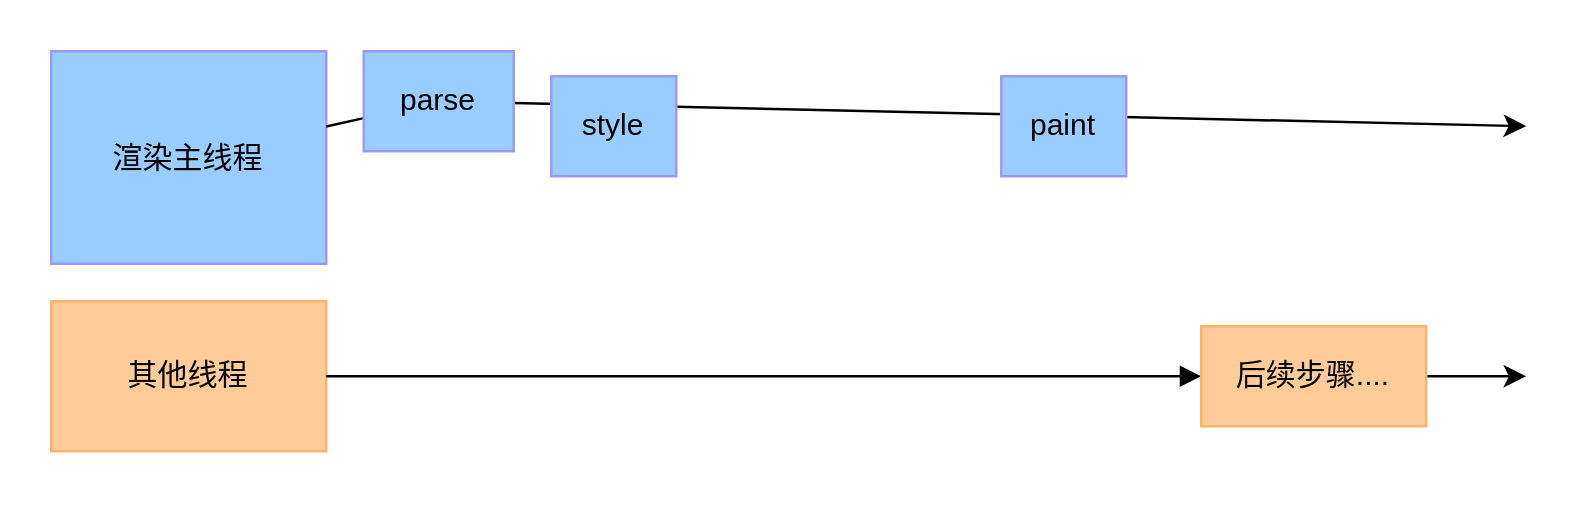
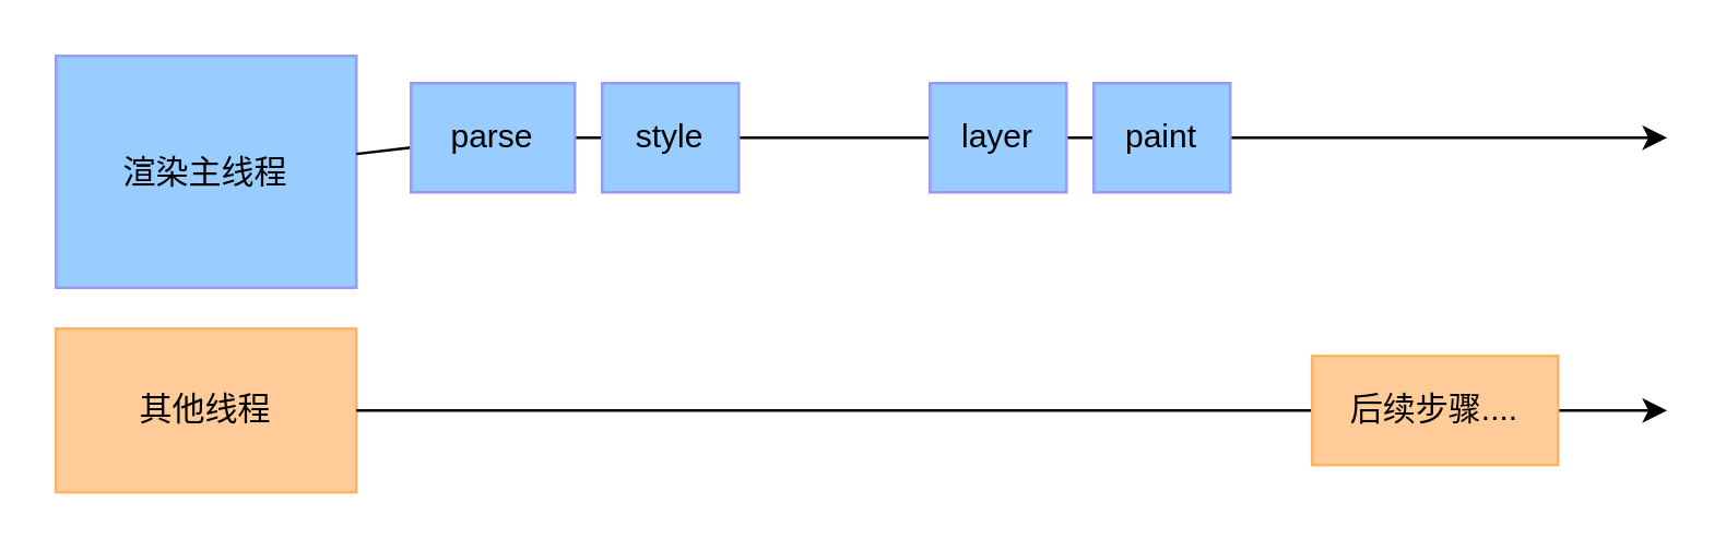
- <mxCell id="12" value="parse" style="rounded=0;whiteSpace=wrap;html=1;fontColor=#000000;fillColor=#99CCFF;strokeColor=#9999FF;" parent="1" vertex="1"><mxGeometry x="145" y="20" width="60" height="40" as="geometry" /></mxCell>
+ <mxCell id="12" value="parse" style="rounded=0;whiteSpace=wrap;html=1;fontColor=#000000;fillColor=#99CCFF;strokeColor=#9999FF;" parent="1" vertex="1"><mxGeometry x="150" y="30" width="60" height="40" as="geometry" /></mxCell>
+ <mxCell id="8" value="layer" style="rounded=0;whiteSpace=wrap;html=1;fontColor=#000000;fillColor=#99CCFF;strokeColor=#9999FF;" vertex="1" parent="1"><mxGeometry x="340" y="30" width="50" height="40" as="geometry" /></mxCell>
- <mxCell id="13" value="" style="endArrow=block;html=1;fontColor=#000000;strokeColor=#000000;endFill=1;" edge="1" parent="1" source="4" target="14"><mxGeometry width="50" height="50" relative="1" as="geometry"><mxPoint x="130" y="150" as="sourcePoint" /><mxPoint x="500" y="150" as="targetPoint" /></mxGeometry></mxCell>
+ <mxCell id="13" value="" style="endArrow=none;html=1;fontColor=#000000;strokeColor=#000000;endFill=1;" edge="1" parent="1" source="4" target="14"><mxGeometry width="50" height="50" relative="1" as="geometry"><mxPoint x="130" y="150" as="sourcePoint" /><mxPoint x="500" y="150" as="targetPoint" /></mxGeometry></mxCell>
